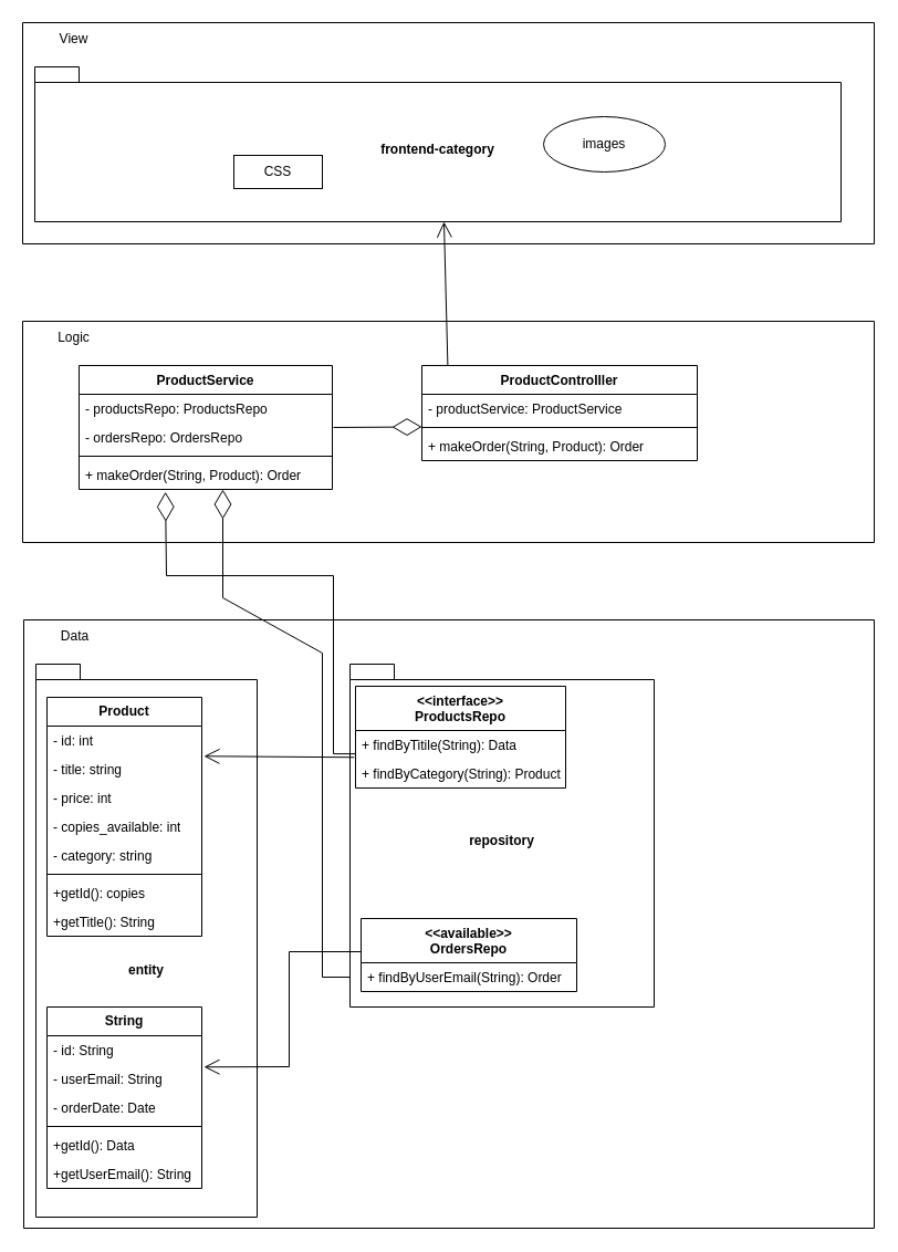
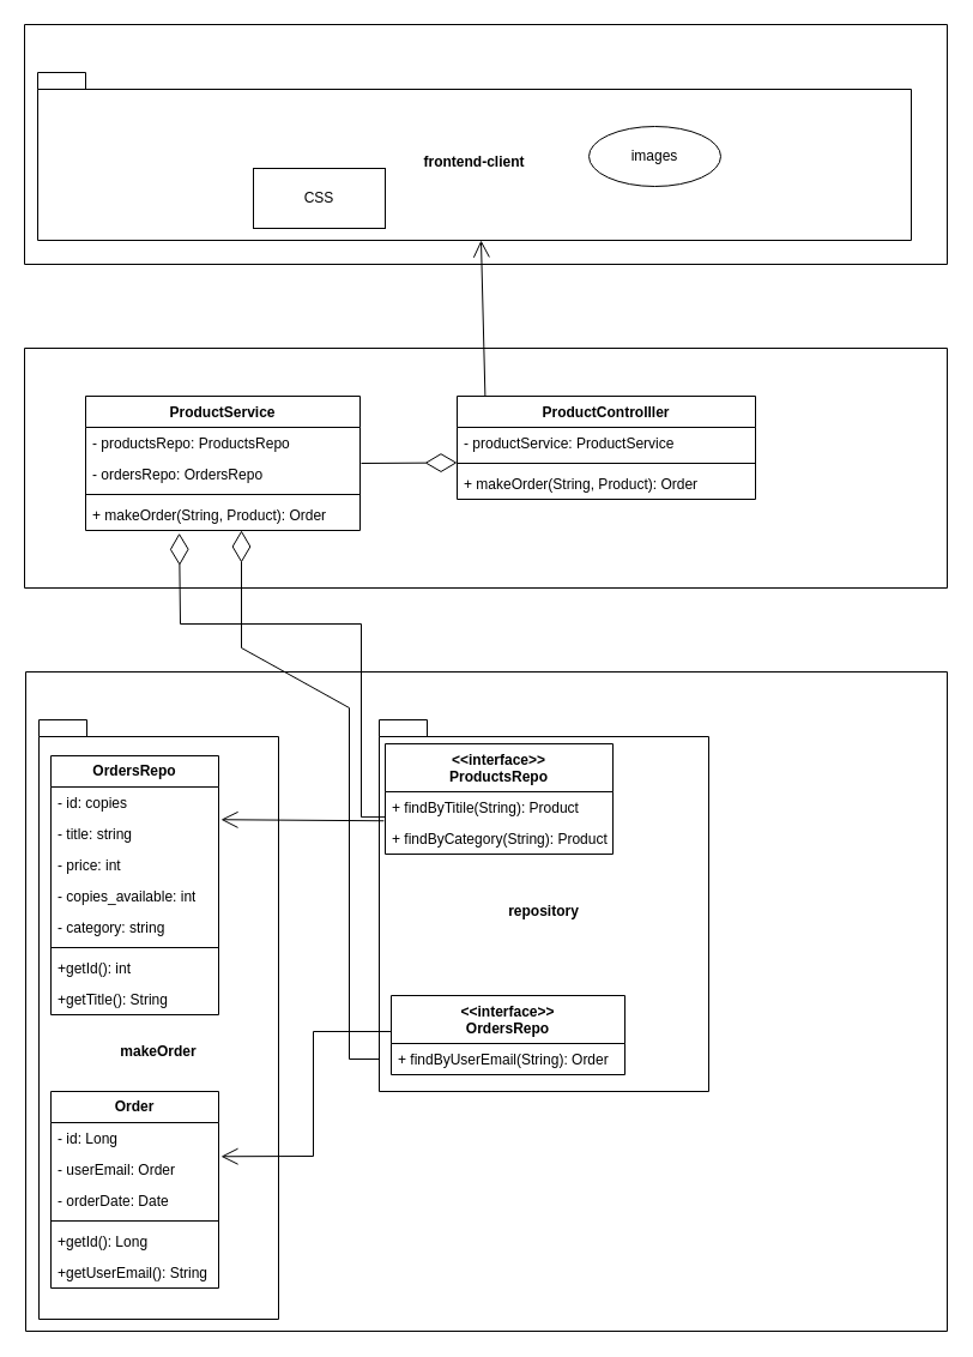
- <mxCell id="3" value="View" style="text;html=1;align=center;verticalAlign=middle;resizable=0;points=[];autosize=1;strokeColor=none;fillColor=none;" vertex="1" parent="2"><mxGeometry x="21" width="50" height="30" as="geometry" /></mxCell>
- <mxCell id="4" value="frontend-category&lt;br&gt;" style="shape=folder;fontStyle=1;spacingTop=10;tabWidth=40;tabHeight=14;tabPosition=left;html=1;whiteSpace=wrap;" vertex="1" parent="2"><mxGeometry x="11" y="40" width="729" height="140" as="geometry" /></mxCell>
+ <mxCell id="4" value="frontend-client&lt;br&gt;" style="shape=folder;fontStyle=1;spacingTop=10;tabWidth=40;tabHeight=14;tabPosition=left;html=1;whiteSpace=wrap;" vertex="1" parent="2"><mxGeometry x="11" y="40" width="729" height="140" as="geometry" /></mxCell>
- <mxCell id="6" value="CSS" style="html=1;whiteSpace=wrap;" vertex="1" parent="2"><mxGeometry x="191" y="120" width="80" height="30" as="geometry" /></mxCell>
+ <mxCell id="6" value="CSS" style="html=1;whiteSpace=wrap;" vertex="1" parent="2"><mxGeometry x="191" y="120" width="110" height="50" as="geometry" /></mxCell>
- <mxCell id="8" value="Logic" style="text;html=1;align=center;verticalAlign=middle;resizable=0;points=[];autosize=1;strokeColor=none;fillColor=none;" vertex="1" parent="7"><mxGeometry x="21" width="50" height="30" as="geometry" /></mxCell>
- <mxCell id="21" value="Data" style="text;html=1;align=center;verticalAlign=middle;resizable=0;points=[];autosize=1;strokeColor=none;fillColor=none;" vertex="1" parent="20"><mxGeometry x="21" width="50" height="30" as="geometry" /></mxCell>
- <mxCell id="23" value="&lt;b&gt;Product&lt;/b&gt;" style="swimlane;fontStyle=0;childLayout=stackLayout;horizontal=1;startSize=26;fillColor=none;horizontalStack=0;resizeParent=1;resizeParentMax=0;resizeLast=0;collapsible=1;marginBottom=0;whiteSpace=wrap;html=1;" vertex="1" parent="20"><mxGeometry x="21" y="70" width="140" height="216" as="geometry" /></mxCell>
+ <mxCell id="23" value="&lt;b&gt;OrdersRepo&lt;/b&gt;" style="swimlane;fontStyle=0;childLayout=stackLayout;horizontal=1;startSize=26;fillColor=none;horizontalStack=0;resizeParent=1;resizeParentMax=0;resizeLast=0;collapsible=1;marginBottom=0;whiteSpace=wrap;html=1;" vertex="1" parent="20"><mxGeometry x="21" y="70" width="140" height="216" as="geometry" /></mxCell>
- <mxCell id="24" value="- id: int" style="text;strokeColor=none;fillColor=none;align=left;verticalAlign=top;spacingLeft=4;spacingRight=4;overflow=hidden;rotatable=0;points=[[0,0.5],[1,0.5]];portConstraint=eastwest;whiteSpace=wrap;html=1;" vertex="1" parent="23"><mxGeometry y="26" width="140" height="26" as="geometry" /></mxCell>
+ <mxCell id="24" value="- id: copies" style="text;strokeColor=none;fillColor=none;align=left;verticalAlign=top;spacingLeft=4;spacingRight=4;overflow=hidden;rotatable=0;points=[[0,0.5],[1,0.5]];portConstraint=eastwest;whiteSpace=wrap;html=1;" vertex="1" parent="23"><mxGeometry y="26" width="140" height="26" as="geometry" /></mxCell>
- <mxCell id="45" value="+ findByTitile(String): Data" style="text;strokeColor=none;fillColor=none;align=left;verticalAlign=top;spacingLeft=4;spacingRight=4;overflow=hidden;rotatable=0;points=[[0,0.5],[1,0.5]];portConstraint=eastwest;whiteSpace=wrap;html=1;" vertex="1" parent="44"><mxGeometry y="40" width="190" height="26" as="geometry" /></mxCell>
+ <mxCell id="45" value="+ findByTitile(String): Product" style="text;strokeColor=none;fillColor=none;align=left;verticalAlign=top;spacingLeft=4;spacingRight=4;overflow=hidden;rotatable=0;points=[[0,0.5],[1,0.5]];portConstraint=eastwest;whiteSpace=wrap;html=1;" vertex="1" parent="44"><mxGeometry y="40" width="190" height="26" as="geometry" /></mxCell>
- <mxCell id="30" value="+getId(): copies" style="text;strokeColor=none;fillColor=none;align=left;verticalAlign=top;spacingLeft=4;spacingRight=4;overflow=hidden;rotatable=0;points=[[0,0.5],[1,0.5]];portConstraint=eastwest;whiteSpace=wrap;html=1;" vertex="1" parent="23"><mxGeometry y="164" width="140" height="26" as="geometry" /></mxCell>
+ <mxCell id="30" value="+getId(): int" style="text;strokeColor=none;fillColor=none;align=left;verticalAlign=top;spacingLeft=4;spacingRight=4;overflow=hidden;rotatable=0;points=[[0,0.5],[1,0.5]];portConstraint=eastwest;whiteSpace=wrap;html=1;" vertex="1" parent="23"><mxGeometry y="164" width="140" height="26" as="geometry" /></mxCell>
- <mxCell id="40" value="&amp;lt;&amp;lt;available&amp;gt;&amp;gt;&lt;br&gt;OrdersRepo" style="swimlane;fontStyle=1;align=center;verticalAlign=top;childLayout=stackLayout;horizontal=1;startSize=40;horizontalStack=0;resizeParent=1;resizeParentMax=0;resizeLast=0;collapsible=1;marginBottom=0;whiteSpace=wrap;html=1;" vertex="1" parent="20"><mxGeometry x="305" y="270" width="195" height="66" as="geometry" /></mxCell>
+ <mxCell id="40" value="&amp;lt;&amp;lt;interface&amp;gt;&amp;gt;&lt;br&gt;OrdersRepo" style="swimlane;fontStyle=1;align=center;verticalAlign=top;childLayout=stackLayout;horizontal=1;startSize=40;horizontalStack=0;resizeParent=1;resizeParentMax=0;resizeLast=0;collapsible=1;marginBottom=0;whiteSpace=wrap;html=1;" vertex="1" parent="20"><mxGeometry x="305" y="270" width="195" height="66" as="geometry" /></mxCell>
- <mxCell id="22" value="&lt;br&gt;&lt;br&gt;&lt;br&gt;entity" style="shape=folder;fontStyle=1;spacingTop=10;tabWidth=40;tabHeight=14;tabPosition=left;html=1;whiteSpace=wrap;" vertex="1" parent="20"><mxGeometry x="11" y="40" width="200" height="500" as="geometry" /></mxCell>
+ <mxCell id="22" value="&lt;br&gt;&lt;br&gt;&lt;br&gt;makeOrder" style="shape=folder;fontStyle=1;spacingTop=10;tabWidth=40;tabHeight=14;tabPosition=left;html=1;whiteSpace=wrap;" vertex="1" parent="20"><mxGeometry x="11" y="40" width="200" height="500" as="geometry" /></mxCell>
- <mxCell id="32" value="&lt;b&gt;String&lt;/b&gt;" style="swimlane;fontStyle=0;childLayout=stackLayout;horizontal=1;startSize=26;fillColor=none;horizontalStack=0;resizeParent=1;resizeParentMax=0;resizeLast=0;collapsible=1;marginBottom=0;whiteSpace=wrap;html=1;" vertex="1" parent="20"><mxGeometry x="21" y="350" width="140" height="164" as="geometry" /></mxCell>
+ <mxCell id="32" value="&lt;b&gt;Order&lt;/b&gt;" style="swimlane;fontStyle=0;childLayout=stackLayout;horizontal=1;startSize=26;fillColor=none;horizontalStack=0;resizeParent=1;resizeParentMax=0;resizeLast=0;collapsible=1;marginBottom=0;whiteSpace=wrap;html=1;" vertex="1" parent="20"><mxGeometry x="21" y="350" width="140" height="164" as="geometry" /></mxCell>
- <mxCell id="33" value="- id: String" style="text;strokeColor=none;fillColor=none;align=left;verticalAlign=top;spacingLeft=4;spacingRight=4;overflow=hidden;rotatable=0;points=[[0,0.5],[1,0.5]];portConstraint=eastwest;whiteSpace=wrap;html=1;" vertex="1" parent="32"><mxGeometry y="26" width="140" height="26" as="geometry" /></mxCell>
+ <mxCell id="33" value="- id: Long" style="text;strokeColor=none;fillColor=none;align=left;verticalAlign=top;spacingLeft=4;spacingRight=4;overflow=hidden;rotatable=0;points=[[0,0.5],[1,0.5]];portConstraint=eastwest;whiteSpace=wrap;html=1;" vertex="1" parent="32"><mxGeometry y="26" width="140" height="26" as="geometry" /></mxCell>
- <mxCell id="34" value="- userEmail: String" style="text;strokeColor=none;fillColor=none;align=left;verticalAlign=top;spacingLeft=4;spacingRight=4;overflow=hidden;rotatable=0;points=[[0,0.5],[1,0.5]];portConstraint=eastwest;whiteSpace=wrap;html=1;" vertex="1" parent="32"><mxGeometry y="52" width="140" height="26" as="geometry" /></mxCell>
+ <mxCell id="34" value="- userEmail: Order" style="text;strokeColor=none;fillColor=none;align=left;verticalAlign=top;spacingLeft=4;spacingRight=4;overflow=hidden;rotatable=0;points=[[0,0.5],[1,0.5]];portConstraint=eastwest;whiteSpace=wrap;html=1;" vertex="1" parent="32"><mxGeometry y="52" width="140" height="26" as="geometry" /></mxCell>
- <mxCell id="37" value="+getId(): Data" style="text;strokeColor=none;fillColor=none;align=left;verticalAlign=top;spacingLeft=4;spacingRight=4;overflow=hidden;rotatable=0;points=[[0,0.5],[1,0.5]];portConstraint=eastwest;whiteSpace=wrap;html=1;" vertex="1" parent="32"><mxGeometry y="112" width="140" height="26" as="geometry" /></mxCell>
+ <mxCell id="37" value="+getId(): Long" style="text;strokeColor=none;fillColor=none;align=left;verticalAlign=top;spacingLeft=4;spacingRight=4;overflow=hidden;rotatable=0;points=[[0,0.5],[1,0.5]];portConstraint=eastwest;whiteSpace=wrap;html=1;" vertex="1" parent="32"><mxGeometry y="112" width="140" height="26" as="geometry" /></mxCell>
